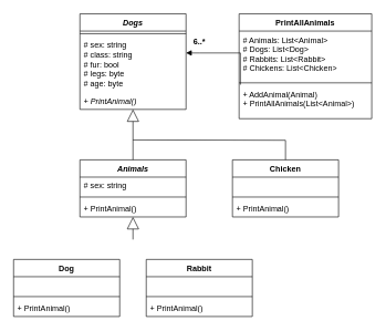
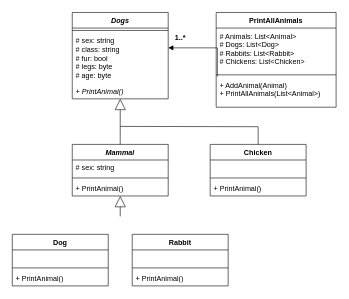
- <mxCell id="16" value="6..*" style="text;align=center;fontStyle=1;verticalAlign=middle;spacingLeft=3;spacingRight=3;strokeColor=none;rotatable=0;points=[[0,0.5],[1,0.5]];portConstraint=eastwest;html=1;" vertex="1" parent="1"><mxGeometry x="260" y="50" width="80" height="26" as="geometry" /></mxCell>
+ <mxCell id="16" value="1..*" style="text;align=center;fontStyle=1;verticalAlign=middle;spacingLeft=3;spacingRight=3;strokeColor=none;rotatable=0;points=[[0,0.5],[1,0.5]];portConstraint=eastwest;html=1;" vertex="1" parent="1"><mxGeometry x="260" y="50" width="80" height="26" as="geometry" /></mxCell>
- <mxCell id="6" value="&lt;i&gt;Animals&lt;/i&gt;" style="swimlane;fontStyle=1;align=center;verticalAlign=top;childLayout=stackLayout;horizontal=1;startSize=26;horizontalStack=0;resizeParent=1;resizeParentMax=0;resizeLast=0;collapsible=1;marginBottom=0;whiteSpace=wrap;html=1;" vertex="1" parent="1"><mxGeometry y="240" width="160" height="86" as="geometry" x="120" /></mxCell>
+ <mxCell id="6" value="&lt;i&gt;Mammal&lt;/i&gt;" style="swimlane;fontStyle=1;align=center;verticalAlign=top;childLayout=stackLayout;horizontal=1;startSize=26;horizontalStack=0;resizeParent=1;resizeParentMax=0;resizeLast=0;collapsible=1;marginBottom=0;whiteSpace=wrap;html=1;" vertex="1" parent="1"><mxGeometry y="240" width="160" height="86" as="geometry" x="120" /></mxCell>
